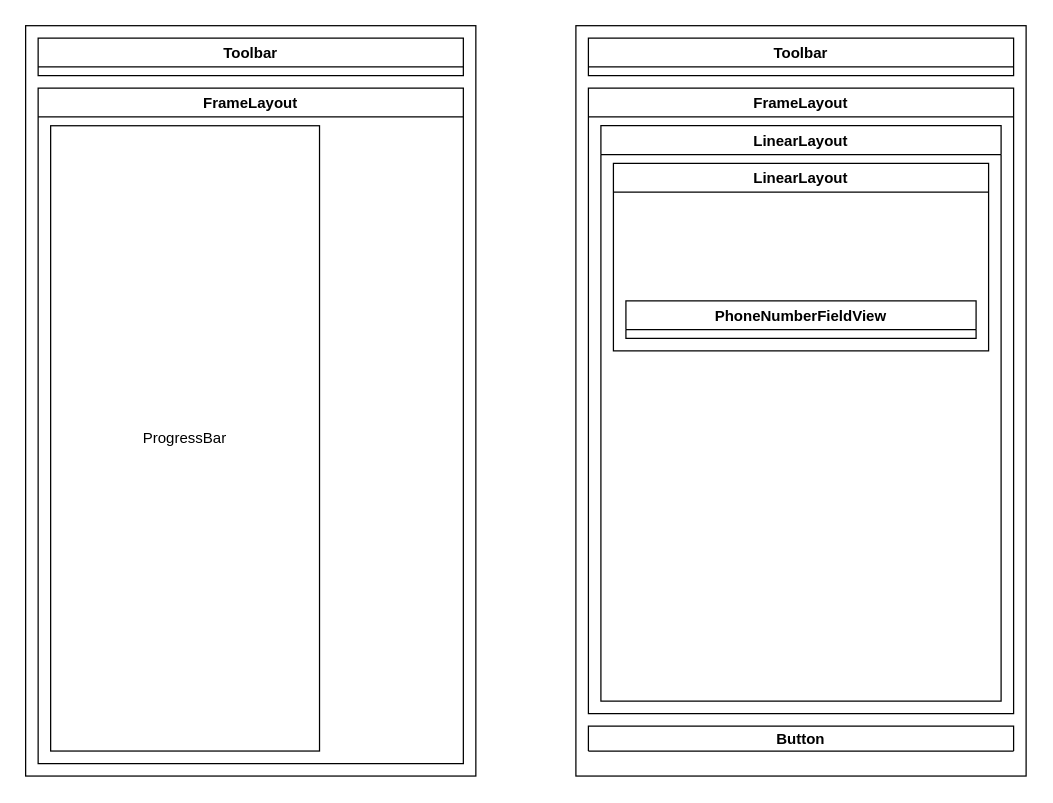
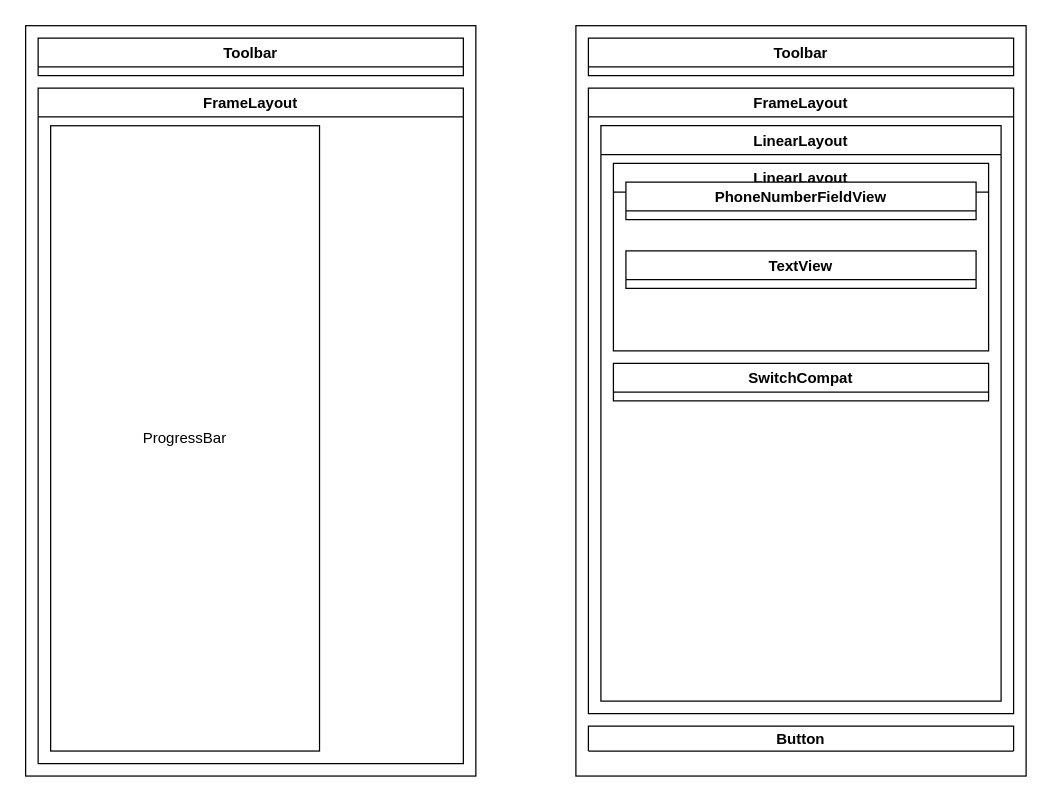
+ <mxCell id="14" value="TextView" style="swimlane;" vertex="1" parent="1"><mxGeometry x="500" y="200" width="280" height="30" as="geometry" /></mxCell>
- <mxCell id="12" value="PhoneNumberFieldView" style="swimlane;" vertex="1" parent="11"><mxGeometry x="10" y="110" width="280" height="30" as="geometry" /></mxCell>
+ <mxCell id="12" value="PhoneNumberFieldView" style="swimlane;" vertex="1" parent="11"><mxGeometry x="10" y="15" width="280" height="30" as="geometry" /></mxCell>
+ <mxCell id="13" value="SwitchCompat" style="swimlane;" vertex="1" parent="10"><mxGeometry x="10" y="190" width="300" height="30" as="geometry" /></mxCell>
